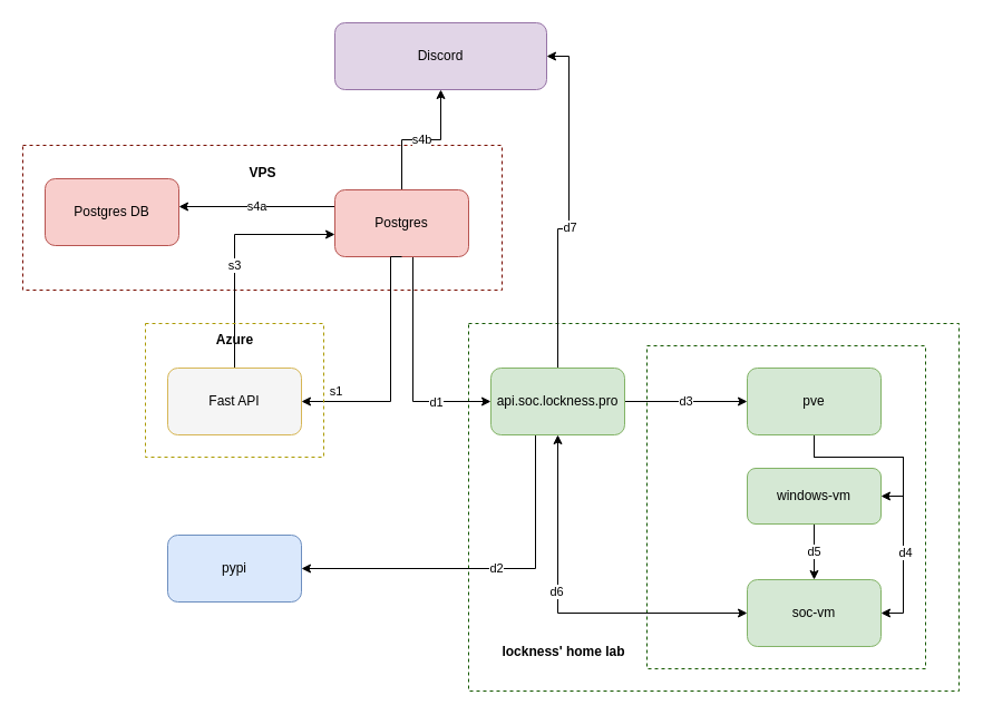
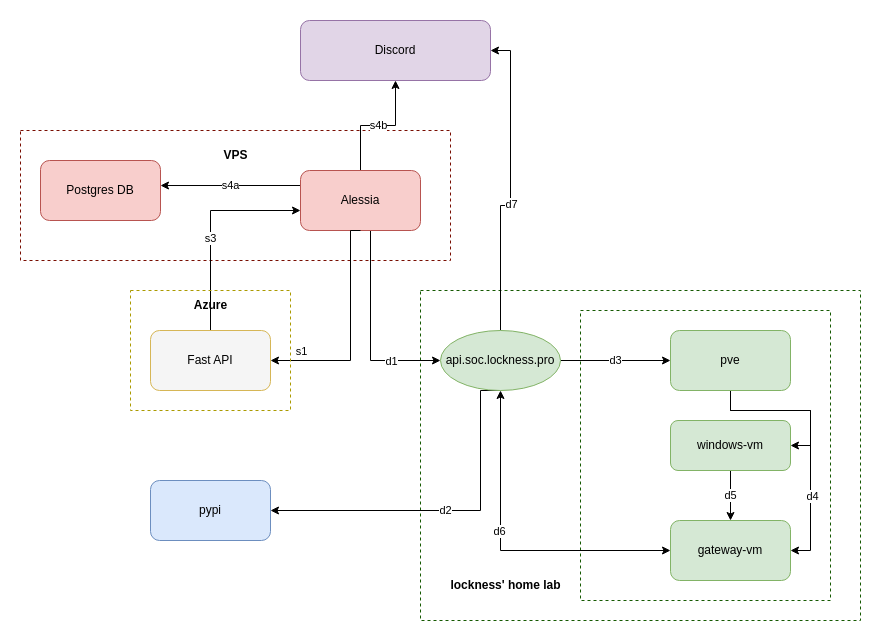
- <mxCell id="9" value="Postgres" style="rounded=1;whiteSpace=wrap;html=1;fillColor=#f8cecc;strokeColor=#b85450;" vertex="1" parent="1"><mxGeometry x="300" y="170" width="120" height="60" as="geometry" /></mxCell>
+ <mxCell id="9" value="Alessia" style="rounded=1;whiteSpace=wrap;html=1;fillColor=#f8cecc;strokeColor=#b85450;" vertex="1" parent="1"><mxGeometry x="300" y="170" width="120" height="60" as="geometry" /></mxCell>
- <mxCell id="22" value="api.soc.lockness.pro" style="rounded=1;whiteSpace=wrap;html=1;fillColor=#d5e8d4;strokeColor=#82b366;" vertex="1" parent="1"><mxGeometry x="440" y="330" width="120" height="60" as="geometry" /></mxCell>
+ <mxCell id="22" value="api.soc.lockness.pro" style="ellipse;whiteSpace=wrap;html=1;fillColor=#d5e8d4;strokeColor=#82b366;" vertex="1" parent="1"><mxGeometry x="440" y="330" width="120" height="60" as="geometry" /></mxCell>
- <mxCell id="29" value="soc-vm" style="rounded=1;whiteSpace=wrap;html=1;fillColor=#d5e8d4;strokeColor=#82b366;" vertex="1" parent="1"><mxGeometry x="670" y="520" width="120" height="60" as="geometry" /></mxCell>
+ <mxCell id="29" value="gateway-vm" style="rounded=1;whiteSpace=wrap;html=1;fillColor=#d5e8d4;strokeColor=#82b366;" vertex="1" parent="1"><mxGeometry x="670" y="520" width="120" height="60" as="geometry" /></mxCell>
